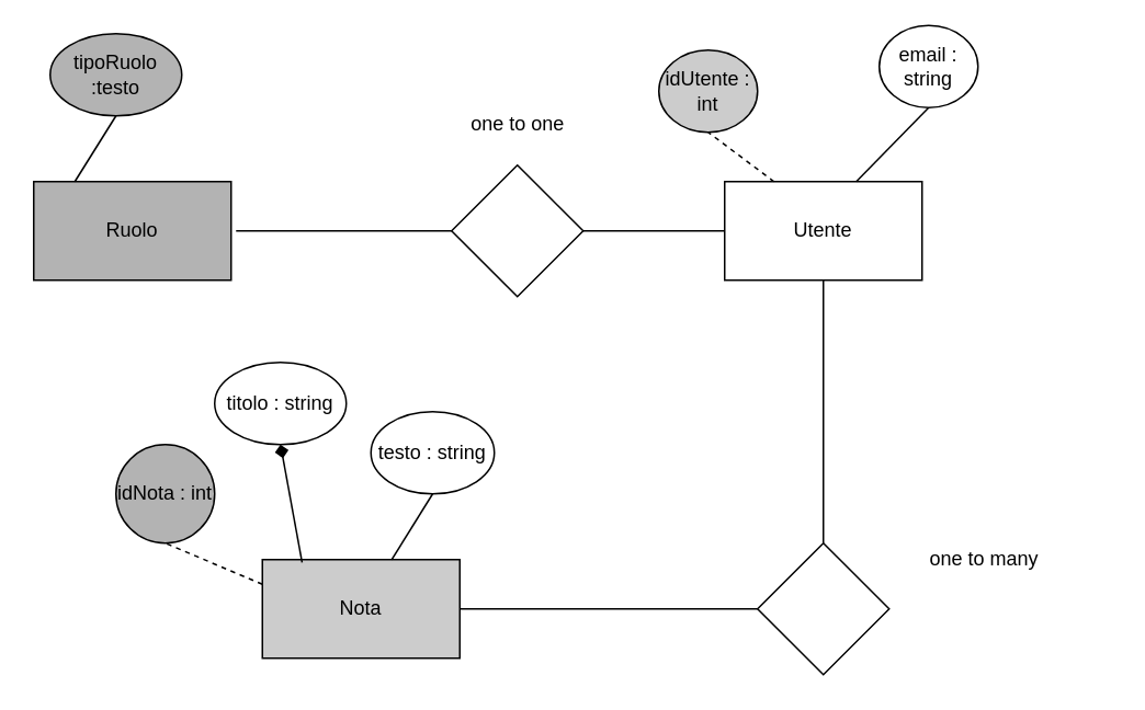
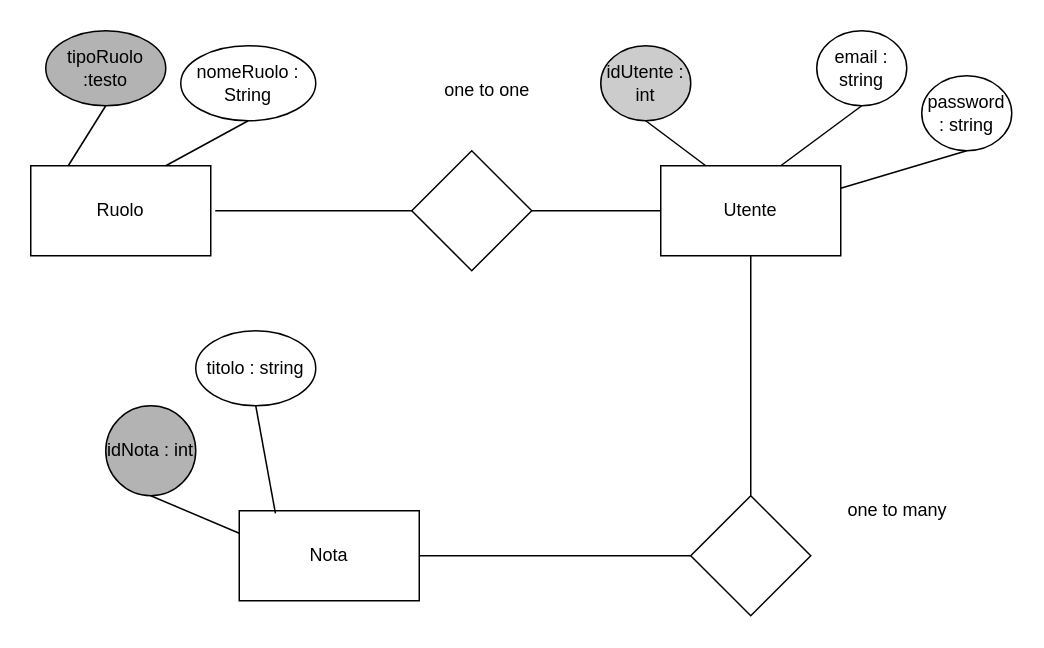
- <mxCell id="14" value="email : string" style="ellipse;whiteSpace=wrap;html=1;" vertex="1" parent="1"><mxGeometry x="534" y="15" width="60" height="50" as="geometry" /></mxCell>
+ <mxCell id="14" value="email : string" style="ellipse;whiteSpace=wrap;html=1;" vertex="1" parent="1"><mxGeometry x="544" y="20" width="60" height="50" as="geometry" /></mxCell>
+ <mxCell id="6" value="nomeRuolo : String" style="ellipse;whiteSpace=wrap;html=1;" vertex="1" parent="1"><mxGeometry x="120" y="30" width="90" height="50" as="geometry" /></mxCell>
- <mxCell id="9" value="one to one" style="text;html=1;align=center;verticalAlign=middle;resizable=0;points=[];autosize=1;" vertex="1" parent="1"><mxGeometry x="279" y="65" width="70" height="20" as="geometry" /></mxCell>
+ <mxCell id="9" value="one to one" style="text;html=1;align=center;verticalAlign=middle;resizable=0;points=[];autosize=1;" vertex="1" parent="1"><mxGeometry x="289" y="50" width="70" height="20" as="geometry" /></mxCell>
+ <mxCell id="16" value="password : string" style="ellipse;whiteSpace=wrap;html=1;" vertex="1" parent="1"><mxGeometry x="614" y="50" width="60" height="50" as="geometry" /></mxCell>
- <mxCell id="11" value="" style="endArrow=none;html=1;entryX=0.5;entryY=1;entryDx=0;entryDy=0;exitX=0.25;exitY=0;exitDx=0;exitDy=0;dashed=1;" edge="1" target="12" parent="1" source="10"><mxGeometry width="50" height="50" relative="1" as="geometry"><mxPoint x="450" y="120" as="sourcePoint" /><mxPoint x="480" y="50" as="targetPoint" /></mxGeometry></mxCell>
+ <mxCell id="11" value="" style="endArrow=none;html=1;entryX=0.5;entryY=1;entryDx=0;entryDy=0;exitX=0.25;exitY=0;exitDx=0;exitDy=0;" edge="1" target="12" parent="1" source="10"><mxGeometry width="50" height="50" relative="1" as="geometry"><mxPoint x="450" y="120" as="sourcePoint" /><mxPoint x="480" y="50" as="targetPoint" /></mxGeometry></mxCell>
+ <mxCell id="5" value="" style="endArrow=none;html=1;entryX=0.5;entryY=1;entryDx=0;entryDy=0;exitX=0.75;exitY=0;exitDx=0;exitDy=0;" edge="1" target="6" parent="1" source="2"><mxGeometry width="50" height="50" relative="1" as="geometry"><mxPoint x="147" y="90" as="sourcePoint" /><mxPoint x="391" y="190" as="targetPoint" /></mxGeometry></mxCell>
+ <mxCell id="15" value="" style="endArrow=none;html=1;entryX=0.5;entryY=1;entryDx=0;entryDy=0;exitX=1;exitY=0.25;exitDx=0;exitDy=0;" edge="1" parent="1" target="16" source="10"><mxGeometry width="50" height="50" relative="1" as="geometry"><mxPoint x="680" y="120" as="sourcePoint" /><mxPoint x="690" y="60" as="targetPoint" /></mxGeometry></mxCell>
- <mxCell id="2" value="Ruolo" style="rounded=0;whiteSpace=wrap;html=1;fillColor=#b3b3b3;" vertex="1" parent="1"><mxGeometry x="20" y="110" width="120" height="60" as="geometry" /></mxCell>
+ <mxCell id="2" value="Ruolo" style="rounded=0;whiteSpace=wrap;html=1;" vertex="1" parent="1"><mxGeometry x="20" y="110" width="120" height="60" as="geometry" /></mxCell>
- <mxCell id="20" value="testo : string" style="ellipse;whiteSpace=wrap;html=1;" vertex="1" parent="1"><mxGeometry x="225" y="250" width="75" height="50" as="geometry" /></mxCell>
- <mxCell id="21" value="" style="endArrow=diamond;html=1;entryX=0.5;entryY=1;entryDx=0;entryDy=0;exitX=0.201;exitY=0.028;exitDx=0;exitDy=0;exitPerimeter=0;" edge="1" target="22" parent="1" source="18"><mxGeometry width="50" height="50" relative="1" as="geometry"><mxPoint x="195" y="310" as="sourcePoint" /><mxPoint x="200" y="250" as="targetPoint" /></mxGeometry></mxCell>
+ <mxCell id="21" value="" style="endArrow=none;html=1;entryX=0.5;entryY=1;entryDx=0;entryDy=0;exitX=0.201;exitY=0.028;exitDx=0;exitDy=0;exitPerimeter=0;" edge="1" target="22" parent="1" source="18"><mxGeometry width="50" height="50" relative="1" as="geometry"><mxPoint x="195" y="310" as="sourcePoint" /><mxPoint x="200" y="250" as="targetPoint" /></mxGeometry></mxCell>
- <mxCell id="19" value="" style="endArrow=none;html=1;entryX=0.5;entryY=1;entryDx=0;entryDy=0;" edge="1" target="20" parent="1" source="18"><mxGeometry width="50" height="50" relative="1" as="geometry"><mxPoint x="255" y="260" as="sourcePoint" /><mxPoint x="260" y="200" as="targetPoint" /></mxGeometry></mxCell>
- <mxCell id="23" value="" style="endArrow=none;html=1;entryX=0.5;entryY=1;entryDx=0;entryDy=0;exitX=0;exitY=0.25;exitDx=0;exitDy=0;dashed=1;" edge="1" target="24" parent="1" source="18"><mxGeometry width="50" height="50" relative="1" as="geometry"><mxPoint x="168.32" y="364.18" as="sourcePoint" /><mxPoint x="120" y="300" as="targetPoint" /></mxGeometry></mxCell>
+ <mxCell id="23" value="" style="endArrow=none;html=1;entryX=0.5;entryY=1;entryDx=0;entryDy=0;exitX=0;exitY=0.25;exitDx=0;exitDy=0;" edge="1" target="24" parent="1" source="18"><mxGeometry width="50" height="50" relative="1" as="geometry"><mxPoint x="168.32" y="364.18" as="sourcePoint" /><mxPoint x="120" y="300" as="targetPoint" /></mxGeometry></mxCell>
- <mxCell id="18" value="Nota" style="rounded=0;whiteSpace=wrap;html=1;fillColor=#cccccc;" vertex="1" parent="1"><mxGeometry x="159" y="340" width="120" height="60" as="geometry" /></mxCell>
+ <mxCell id="18" value="Nota" style="rounded=0;whiteSpace=wrap;html=1;" vertex="1" parent="1"><mxGeometry x="159" y="340" width="120" height="60" as="geometry" /></mxCell>
